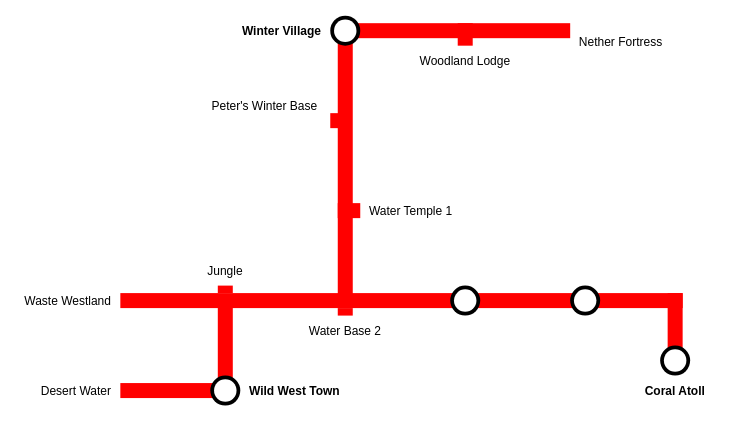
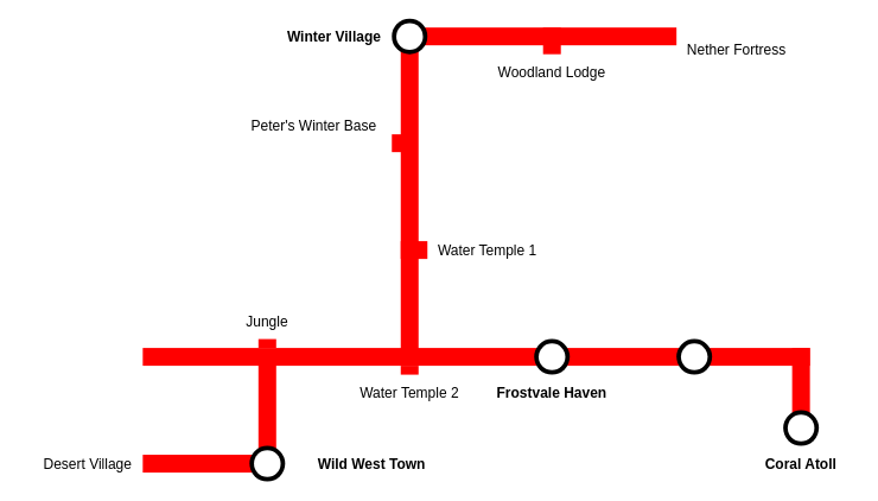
- <mxCell id="14" value="Waste Westland" style="text;html=1;align=right;verticalAlign=middle;whiteSpace=wrap;rounded=0;fontStyle=0;fontSize=16;strokeColor=none;" parent="1" vertex="1"><mxGeometry x="30" y="380" width="120" height="40" as="geometry" /></mxCell>
- <mxCell id="12" value="Water Base 2" style="text;html=1;align=center;verticalAlign=middle;whiteSpace=wrap;rounded=0;fontStyle=0;fontSize=16;strokeColor=none;" parent="1" vertex="1"><mxGeometry x="395" y="420" width="130" height="40" as="geometry" /></mxCell>
+ <mxCell id="12" value="Water Temple 2" style="text;html=1;align=center;verticalAlign=middle;whiteSpace=wrap;rounded=0;fontStyle=0;fontSize=16;strokeColor=none;" parent="1" vertex="1"><mxGeometry x="395" y="420" width="130" height="40" as="geometry" /></mxCell>
+ <mxCell id="25" value="Frostvale Haven" style="text;html=1;align=center;verticalAlign=middle;whiteSpace=wrap;rounded=0;fontStyle=1;fontSize=16;strokeColor=none;" parent="1" vertex="1"><mxGeometry x="555" y="420" width="130" height="40" as="geometry" /></mxCell>
- <mxCell id="21" value="Desert Water" style="text;html=1;align=right;verticalAlign=middle;whiteSpace=wrap;rounded=0;fontStyle=0;fontSize=16;strokeColor=none;" parent="1" vertex="1"><mxGeometry x="20" y="500" width="130" height="40" as="geometry" /></mxCell>
+ <mxCell id="21" value="Desert Village" style="text;html=1;align=right;verticalAlign=middle;whiteSpace=wrap;rounded=0;fontStyle=0;fontSize=16;strokeColor=none;" parent="1" vertex="1"><mxGeometry x="20" y="500" width="130" height="40" as="geometry" /></mxCell>
- <mxCell id="18" value="Wild West Town" style="text;html=1;align=left;verticalAlign=middle;whiteSpace=wrap;rounded=0;fontStyle=1;fontSize=16;strokeColor=none;" parent="1" vertex="1"><mxGeometry x="330" y="500" width="130" height="40" as="geometry" /></mxCell>
+ <mxCell id="18" value="Wild West Town" style="text;html=1;align=left;verticalAlign=middle;whiteSpace=wrap;rounded=0;fontStyle=1;fontSize=16;strokeColor=none;" parent="1" vertex="1"><mxGeometry x="355" y="500" width="130" height="40" as="geometry" /></mxCell>
